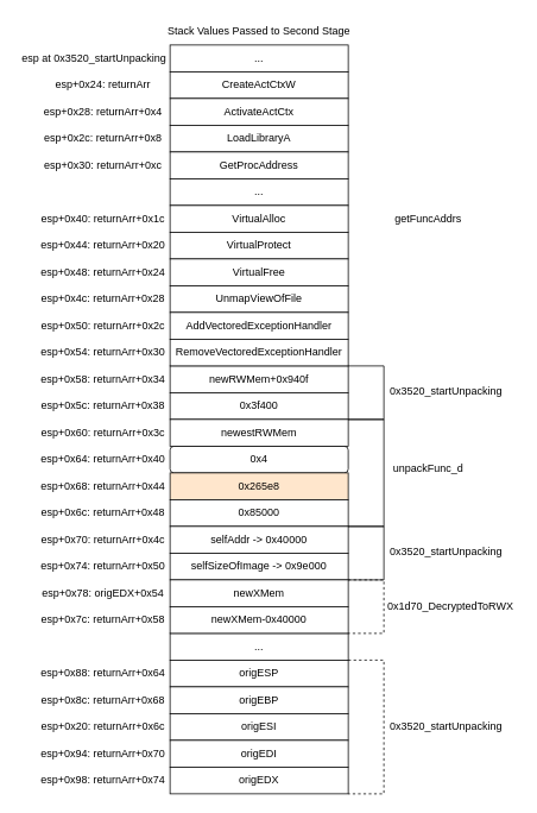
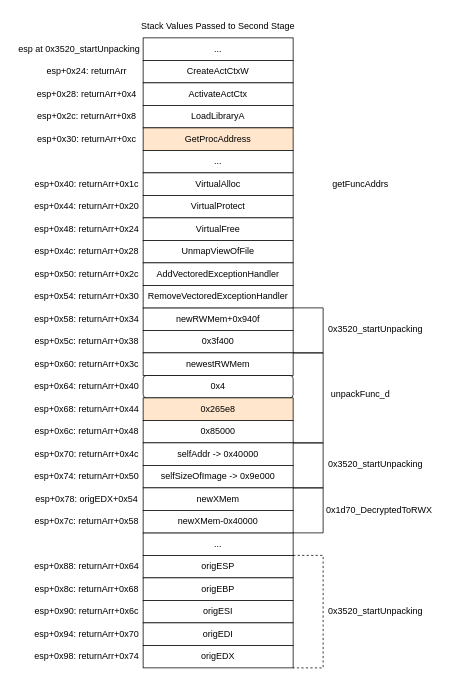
- <mxCell id="11" value="GetProcAddress" style="rounded=0;whiteSpace=wrap;html=1;container=0;" vertex="1" parent="6"><mxGeometry y="120" width="200" height="30" as="geometry" /></mxCell>
+ <mxCell id="11" value="GetProcAddress" style="rounded=0;whiteSpace=wrap;html=1;container=0;fillColor=#ffe6cc;" vertex="1" parent="6"><mxGeometry y="120" width="200" height="30" as="geometry" /></mxCell>
- <mxCell id="58" value="" style="endArrow=none;html=1;rounded=0;exitX=1;exitY=0;exitDx=0;exitDy=0;entryX=1;entryY=1;entryDx=0;entryDy=0;edgeStyle=orthogonalEdgeStyle;dashed=1;" edge="1" parent="1" source="44" target="45"><mxGeometry width="50" height="50" relative="1" as="geometry"><mxPoint x="180" y="680" as="sourcePoint" /><mxPoint x="230" y="630" as="targetPoint" /><Array as="points"><mxPoint x="430" y="650" /><mxPoint x="430" y="710" /></Array></mxGeometry></mxCell>
+ <mxCell id="58" value="" style="endArrow=none;html=1;rounded=0;exitX=1;exitY=0;exitDx=0;exitDy=0;entryX=1;entryY=1;entryDx=0;entryDy=0;edgeStyle=orthogonalEdgeStyle;" edge="1" parent="1" source="44" target="45"><mxGeometry width="50" height="50" relative="1" as="geometry"><mxPoint x="180" y="680" as="sourcePoint" /><mxPoint x="230" y="630" as="targetPoint" /><Array as="points"><mxPoint x="430" y="650" /><mxPoint x="430" y="710" /></Array></mxGeometry></mxCell>
- <mxCell id="54" value="esp+0x20: returnArr+0x6c" style="text;html=1;strokeColor=none;fillColor=none;align=center;verticalAlign=middle;whiteSpace=wrap;rounded=0;" vertex="1" parent="1"><mxGeometry x="40" y="800" width="150" height="30" as="geometry" /></mxCell>
+ <mxCell id="54" value="esp+0x90: returnArr+0x6c" style="text;html=1;strokeColor=none;fillColor=none;align=center;verticalAlign=middle;whiteSpace=wrap;rounded=0;" vertex="1" parent="1"><mxGeometry x="40" y="800" width="150" height="30" as="geometry" /></mxCell>
